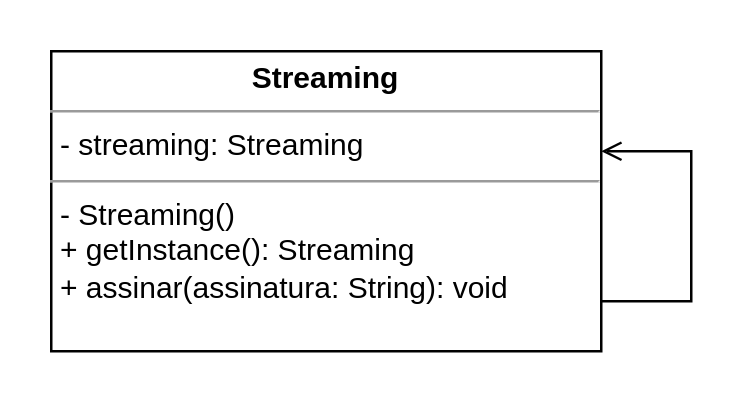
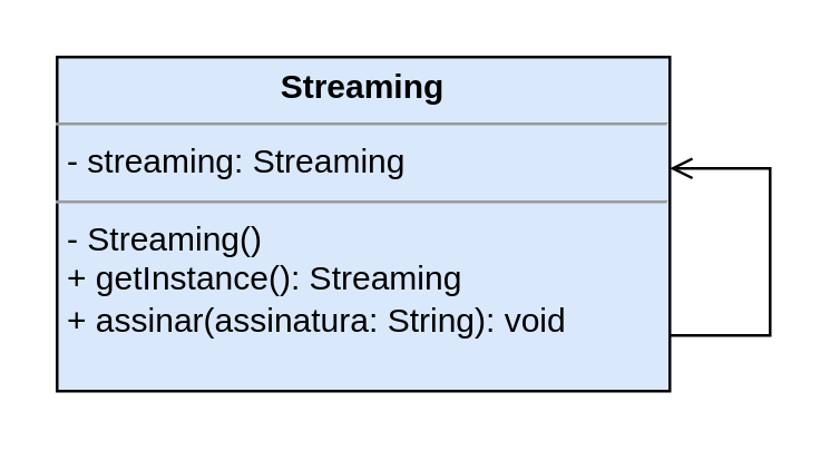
- <mxCell id="2" value="&lt;p style=&quot;margin:0px;margin-top:4px;text-align:center;&quot;&gt;&lt;b&gt;Streaming&lt;/b&gt;&lt;/p&gt;&lt;hr size=&quot;1&quot;&gt;&lt;p style=&quot;margin:0px;margin-left:4px;&quot;&gt;- streaming: Streaming&lt;br&gt;&lt;/p&gt;&lt;hr size=&quot;1&quot;&gt;&lt;p style=&quot;margin:0px;margin-left:4px;&quot;&gt;- Streaming()&lt;/p&gt;&lt;p style=&quot;margin:0px;margin-left:4px;&quot;&gt;+ getInstance(): Streaming&lt;/p&gt;&lt;p style=&quot;margin:0px;margin-left:4px;&quot;&gt;+ assinar(assinatura: String): void&lt;/p&gt;" style="verticalAlign=top;align=left;overflow=fill;fontSize=12;fontFamily=Helvetica;html=1;whiteSpace=wrap;" vertex="1" parent="1"><mxGeometry x="20" y="20" width="220" height="120" as="geometry" /></mxCell>
+ <mxCell id="2" value="&lt;p style=&quot;margin:0px;margin-top:4px;text-align:center;&quot;&gt;&lt;b&gt;Streaming&lt;/b&gt;&lt;/p&gt;&lt;hr size=&quot;1&quot;&gt;&lt;p style=&quot;margin:0px;margin-left:4px;&quot;&gt;- streaming: Streaming&lt;br&gt;&lt;/p&gt;&lt;hr size=&quot;1&quot;&gt;&lt;p style=&quot;margin:0px;margin-left:4px;&quot;&gt;- Streaming()&lt;/p&gt;&lt;p style=&quot;margin:0px;margin-left:4px;&quot;&gt;+ getInstance(): Streaming&lt;/p&gt;&lt;p style=&quot;margin:0px;margin-left:4px;&quot;&gt;+ assinar(assinatura: String): void&lt;/p&gt;" style="verticalAlign=top;align=left;overflow=fill;fontSize=12;fontFamily=Helvetica;html=1;whiteSpace=wrap;fillColor=#dae8fc;" vertex="1" parent="1"><mxGeometry x="20" y="20" width="220" height="120" as="geometry" /></mxCell>
